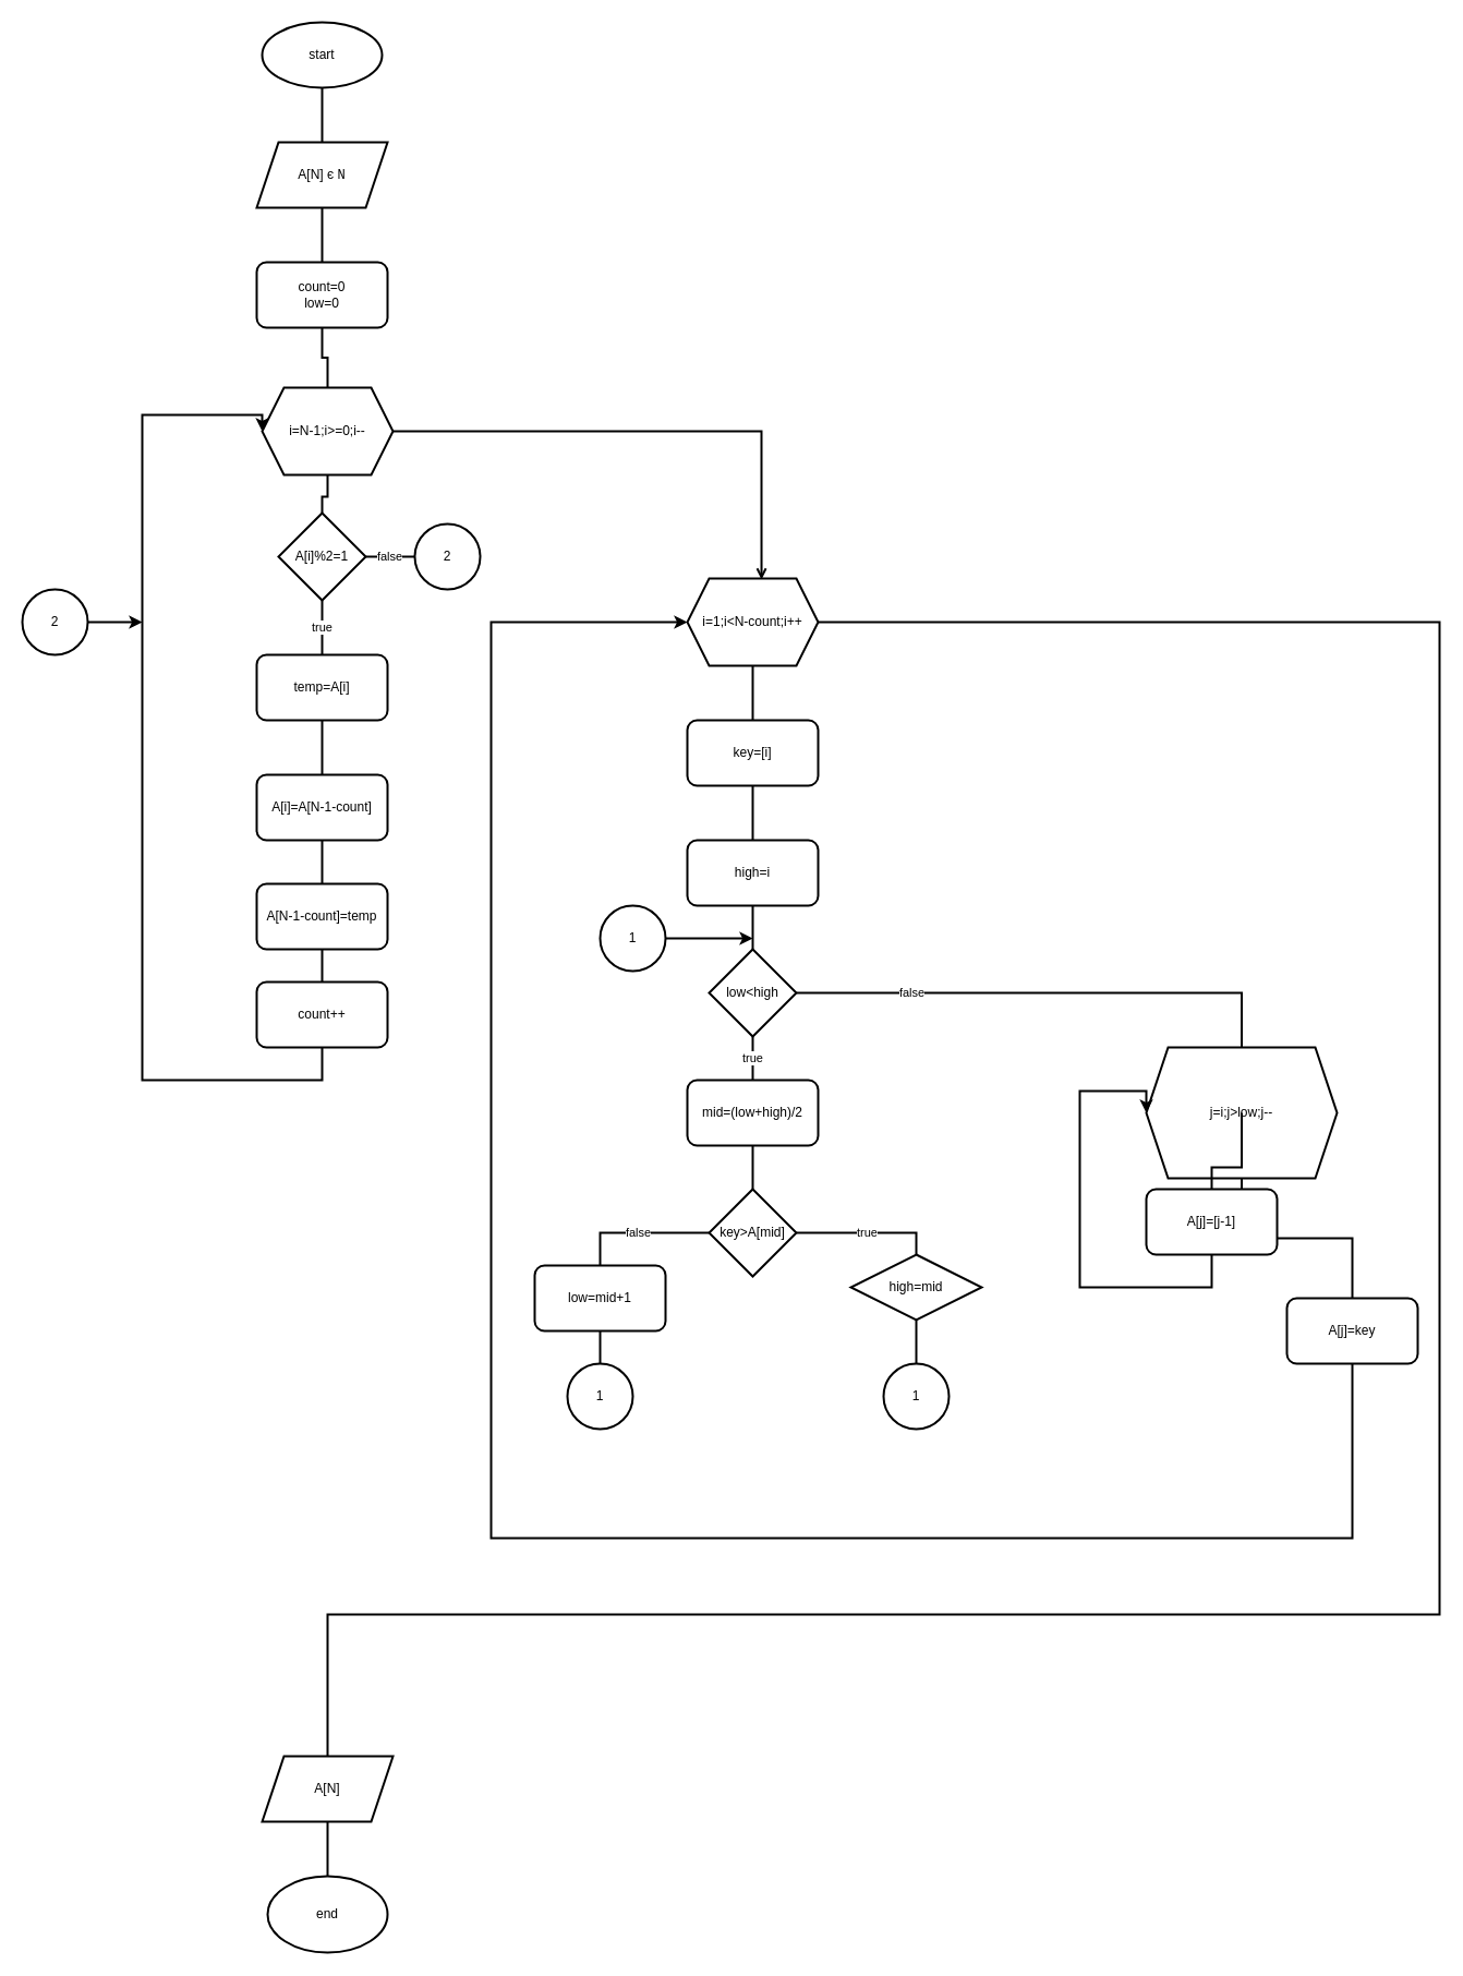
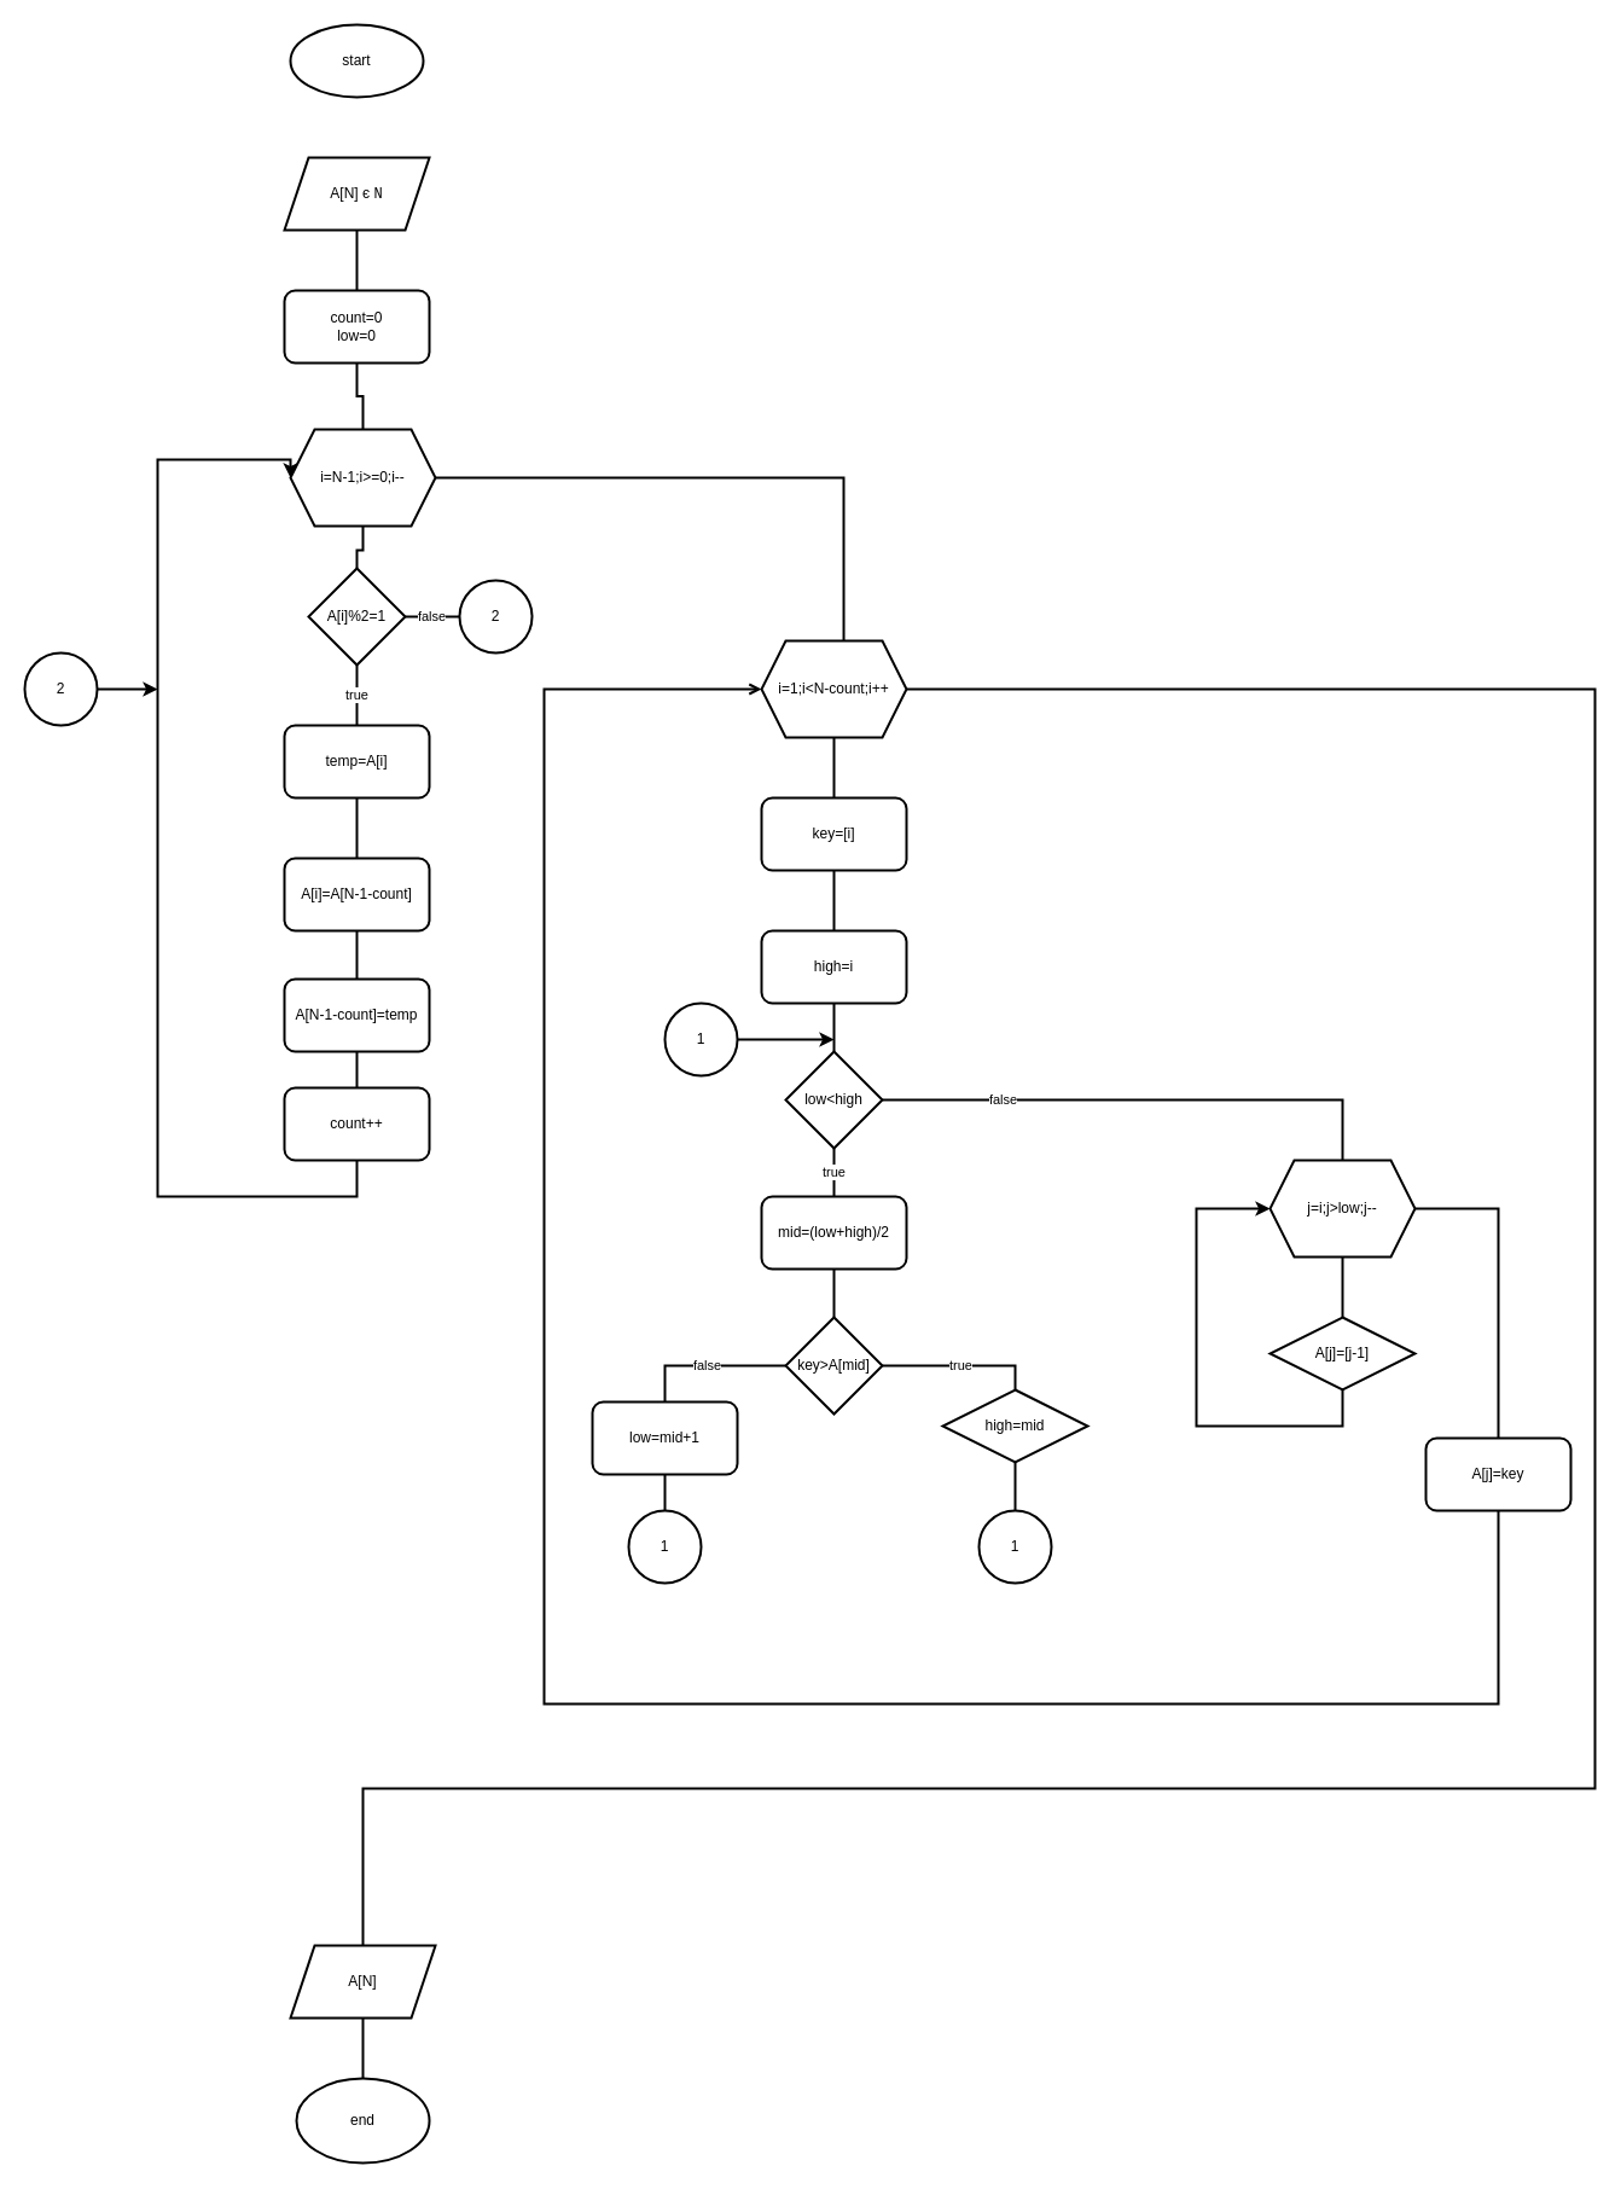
- <mxCell id="2" value="" style="edgeStyle=orthogonalEdgeStyle;rounded=0;orthogonalLoop=1;jettySize=auto;html=1;endArrow=none;endFill=0;strokeWidth=2;" edge="1" parent="1" source="3" target="57"><mxGeometry relative="1" as="geometry" /></mxCell>
- <mxCell id="7" style="edgeStyle=orthogonalEdgeStyle;rounded=0;orthogonalLoop=1;jettySize=auto;html=1;entryX=0.567;entryY=0.013;entryDx=0;entryDy=0;entryPerimeter=0;endArrow=open;endFill=0;strokeWidth=2;" parent="1" source="8" target="21" edge="1"><mxGeometry relative="1" as="geometry" /></mxCell>
+ <mxCell id="7" style="edgeStyle=orthogonalEdgeStyle;rounded=0;orthogonalLoop=1;jettySize=auto;html=1;entryX=0.567;entryY=0.013;entryDx=0;entryDy=0;entryPerimeter=0;endArrow=none;endFill=0;strokeWidth=2;" parent="1" source="8" target="21" edge="1"><mxGeometry relative="1" as="geometry" /></mxCell>
- <mxCell id="43" style="edgeStyle=orthogonalEdgeStyle;rounded=0;orthogonalLoop=1;jettySize=auto;html=1;entryX=0;entryY=0.5;entryDx=0;entryDy=0;endArrow=classic;endFill=1;strokeWidth=2;" parent="1" source="44" target="21" edge="1"><mxGeometry relative="1" as="geometry"><Array as="points"><mxPoint x="1240" y="1410" /><mxPoint x="450" y="1410" /><mxPoint x="450" y="570" /></Array></mxGeometry></mxCell>
+ <mxCell id="43" style="edgeStyle=orthogonalEdgeStyle;rounded=0;orthogonalLoop=1;jettySize=auto;html=1;entryX=0;entryY=0.5;entryDx=0;entryDy=0;endArrow=open;endFill=1;strokeWidth=2;" parent="1" source="44" target="21" edge="1"><mxGeometry relative="1" as="geometry"><Array as="points"><mxPoint x="1240" y="1410" /><mxPoint x="450" y="1410" /><mxPoint x="450" y="570" /></Array></mxGeometry></mxCell>
- <mxCell id="39" value="j=i;j&amp;gt;low;j--" style="shape=hexagon;perimeter=hexagonPerimeter2;whiteSpace=wrap;html=1;fixedSize=1;strokeWidth=2;" parent="1" vertex="1"><mxGeometry x="1051" y="960" width="175" height="120" as="geometry" /></mxCell>
+ <mxCell id="39" value="j=i;j&amp;gt;low;j--" style="shape=hexagon;perimeter=hexagonPerimeter2;whiteSpace=wrap;html=1;fixedSize=1;strokeWidth=2;" parent="1" vertex="1"><mxGeometry x="1051" y="960" width="120" height="80" as="geometry" /></mxCell>
- <mxCell id="42" value="A[j]=[j-1]" style="rounded=1;whiteSpace=wrap;html=1;strokeWidth=2;" parent="1" vertex="1"><mxGeometry x="1051" y="1090" width="120" height="60" as="geometry" /></mxCell>
+ <mxCell id="42" value="A[j]=[j-1]" style="rhombus;whiteSpace=wrap;html=1;strokeWidth=2;" parent="1" vertex="1"><mxGeometry x="1051" y="1090" width="120" height="60" as="geometry" /></mxCell>
